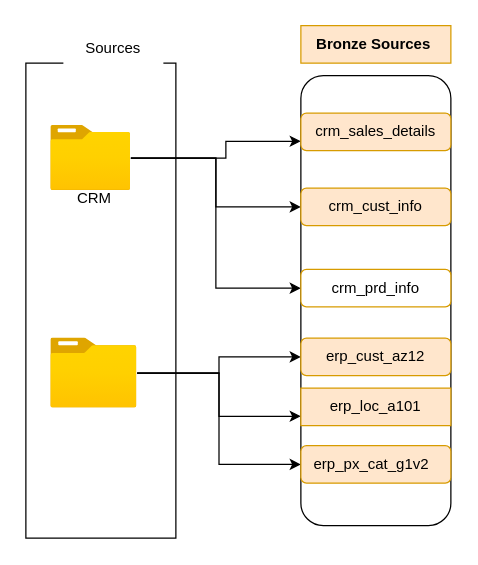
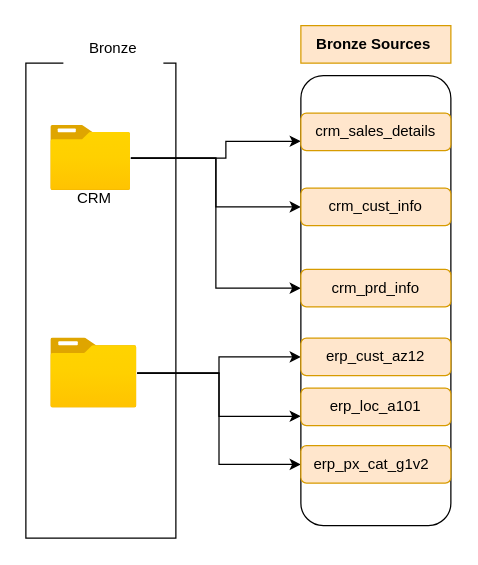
- <mxCell id="3" value="Sources&lt;div&gt;&lt;br&gt;&lt;/div&gt;" style="rounded=0;whiteSpace=wrap;html=1;strokeColor=none;" parent="1" vertex="1"><mxGeometry x="50" y="20" width="80" height="50" as="geometry" /></mxCell>
+ <mxCell id="3" value="Bronze&lt;div&gt;&lt;br&gt;&lt;/div&gt;" style="rounded=0;whiteSpace=wrap;html=1;strokeColor=none;" parent="1" vertex="1"><mxGeometry x="50" y="20" width="80" height="50" as="geometry" /></mxCell>
- <mxCell id="17" value="crm_prd_info" style="rounded=1;whiteSpace=wrap;html=1;fillColor=#ffffff;strokeColor=#d79b00;" parent="1" vertex="1"><mxGeometry x="240" y="215" width="120" height="30" as="geometry" /></mxCell>
+ <mxCell id="17" value="crm_prd_info" style="rounded=1;whiteSpace=wrap;html=1;fillColor=#ffe6cc;strokeColor=#d79b00;" parent="1" vertex="1"><mxGeometry x="240" y="215" width="120" height="30" as="geometry" /></mxCell>
- <mxCell id="20" value="erp_loc_a101" style="whiteSpace=wrap;html=1;fillColor=#ffe6cc;strokeColor=#d79b00;rounded=0;" parent="1" vertex="1"><mxGeometry x="240" y="310" width="120" height="30" as="geometry" /></mxCell>
+ <mxCell id="20" value="erp_loc_a101" style="rounded=1;whiteSpace=wrap;html=1;fillColor=#ffe6cc;strokeColor=#d79b00;" parent="1" vertex="1"><mxGeometry x="240" y="310" width="120" height="30" as="geometry" /></mxCell>
